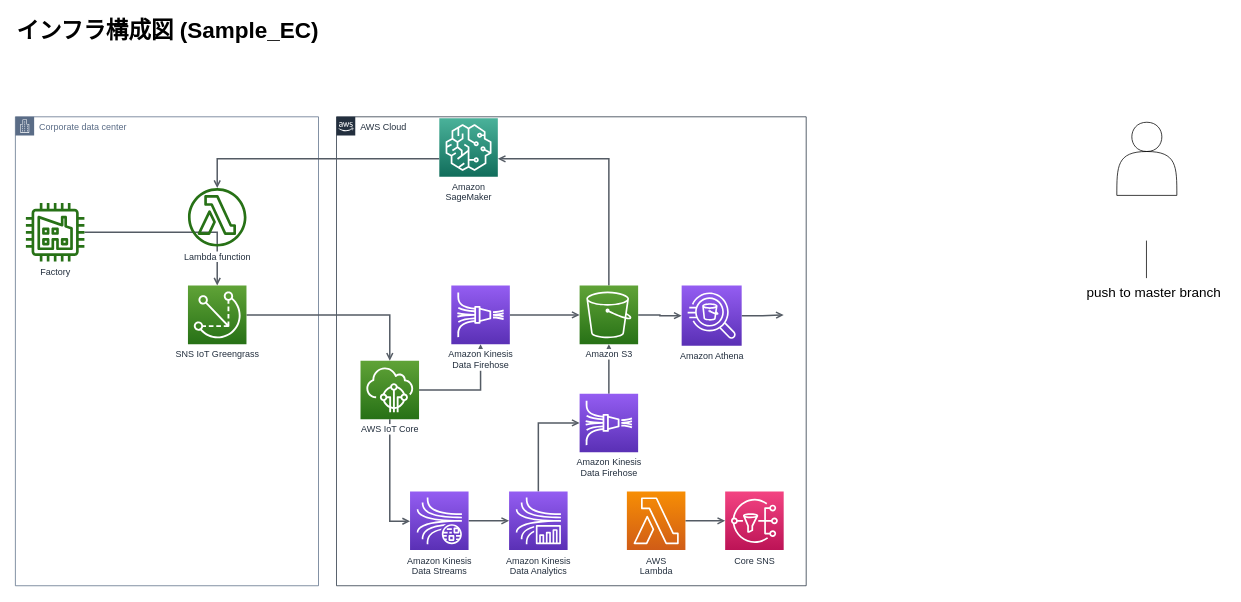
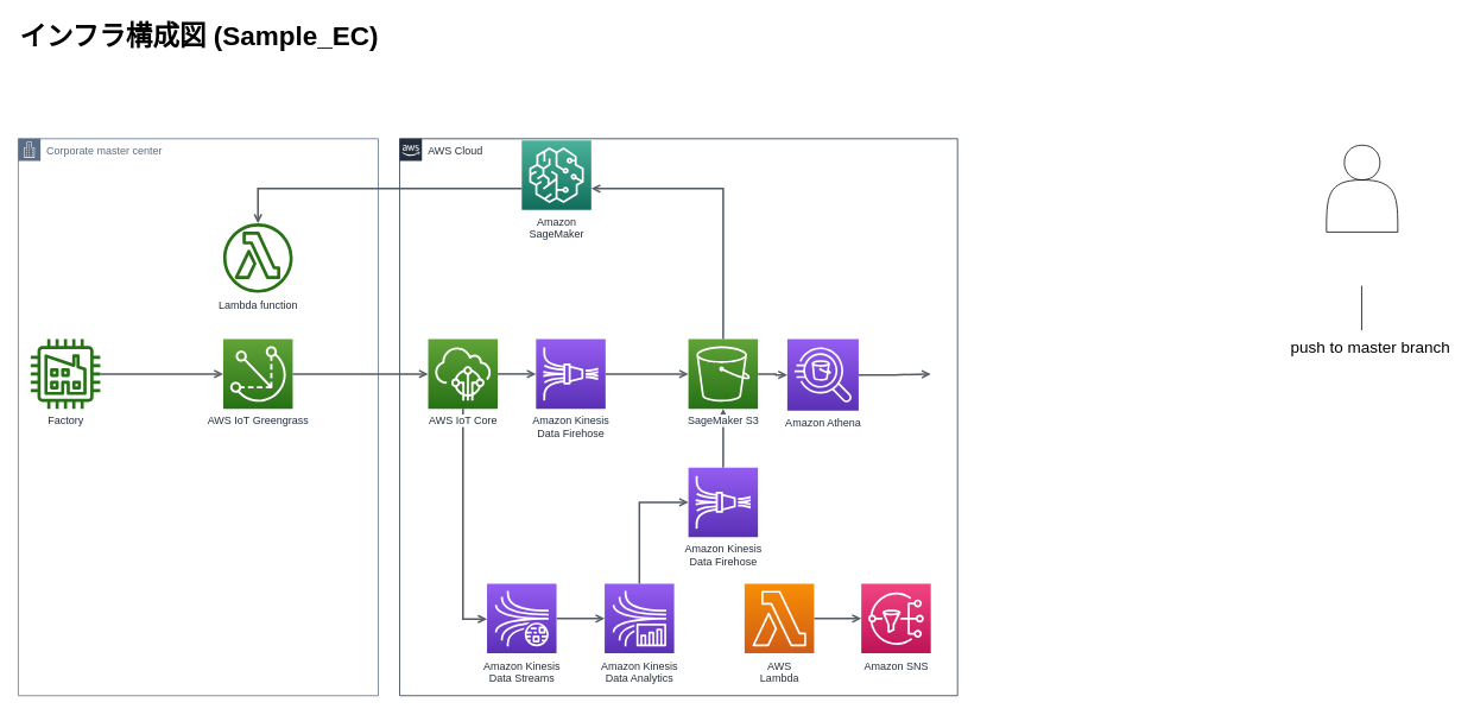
- <mxCell id="3" value="Corporate data center" style="points=[[0,0],[0.25,0],[0.5,0],[0.75,0],[1,0],[1,0.25],[1,0.5],[1,0.75],[1,1],[0.75,1],[0.5,1],[0.25,1],[0,1],[0,0.75],[0,0.5],[0,0.25]];outlineConnect=0;gradientColor=none;html=1;whiteSpace=wrap;fontSize=12;fontStyle=0;shape=mxgraph.aws4.group;grIcon=mxgraph.aws4.group_corporate_data_center;strokeColor=#5A6C86;fillColor=none;verticalAlign=top;align=left;spacingLeft=30;fontColor=#5A6C86;dashed=0;" parent="1" vertex="1"><mxGeometry x="20" y="155" width="404" height="625" as="geometry" /></mxCell>
+ <mxCell id="3" value="Corporate master center" style="points=[[0,0],[0.25,0],[0.5,0],[0.75,0],[1,0],[1,0.25],[1,0.5],[1,0.75],[1,1],[0.75,1],[0.5,1],[0.25,1],[0,1],[0,0.75],[0,0.5],[0,0.25]];outlineConnect=0;gradientColor=none;html=1;whiteSpace=wrap;fontSize=12;fontStyle=0;shape=mxgraph.aws4.group;grIcon=mxgraph.aws4.group_corporate_data_center;strokeColor=#5A6C86;fillColor=none;verticalAlign=top;align=left;spacingLeft=30;fontColor=#5A6C86;dashed=0;" parent="1" vertex="1"><mxGeometry x="20" y="155" width="404" height="625" as="geometry" /></mxCell>
- <mxCell id="18" value="Factory" style="outlineConnect=0;fontColor=#232F3E;gradientColor=none;fillColor=#277116;strokeColor=none;dashed=0;verticalLabelPosition=bottom;verticalAlign=top;align=center;html=1;fontSize=12;fontStyle=0;aspect=fixed;pointerEvents=1;shape=mxgraph.aws4.factory;" parent="1" vertex="1"><mxGeometry x="34" y="270" width="78" height="78" as="geometry" /></mxCell>
+ <mxCell id="18" value="Factory" style="outlineConnect=0;fontColor=#232F3E;gradientColor=none;fillColor=#277116;strokeColor=none;dashed=0;verticalLabelPosition=bottom;verticalAlign=top;align=center;html=1;fontSize=12;fontStyle=0;aspect=fixed;pointerEvents=1;shape=mxgraph.aws4.factory;" parent="1" vertex="1"><mxGeometry x="34" y="380" width="78" height="78" as="geometry" /></mxCell>
- <mxCell id="25" value="Amazon Athena" style="outlineConnect=0;fontColor=#232F3E;gradientColor=#945DF2;gradientDirection=north;fillColor=#5A30B5;strokeColor=#ffffff;dashed=0;verticalLabelPosition=bottom;verticalAlign=top;align=center;html=1;fontSize=12;fontStyle=0;aspect=fixed;shape=mxgraph.aws4.resourceIcon;resIcon=mxgraph.aws4.athena;labelBackgroundColor=#ffffff;" parent="1" vertex="1"><mxGeometry x="908" y="380" width="80" height="80" as="geometry" /></mxCell>
+ <mxCell id="25" value="Amazon Athena" style="outlineConnect=0;fontColor=#232F3E;gradientColor=#945DF2;gradientDirection=north;fillColor=#5A30B5;strokeColor=#ffffff;dashed=0;verticalLabelPosition=bottom;verticalAlign=top;align=center;html=1;fontSize=12;fontStyle=0;aspect=fixed;shape=mxgraph.aws4.resourceIcon;resIcon=mxgraph.aws4.athena;labelBackgroundColor=#ffffff;" parent="1" vertex="1"><mxGeometry x="883" y="380" width="80" height="80" as="geometry" /></mxCell>
- <mxCell id="19" value="SNS IoT Greengrass" style="outlineConnect=0;fontColor=#232F3E;gradientColor=#60A337;gradientDirection=north;fillColor=#277116;strokeColor=#ffffff;dashed=0;verticalLabelPosition=bottom;verticalAlign=top;align=center;html=1;fontSize=12;fontStyle=0;aspect=fixed;shape=mxgraph.aws4.resourceIcon;resIcon=mxgraph.aws4.greengrass;labelBackgroundColor=#ffffff;" parent="1" vertex="1"><mxGeometry x="250" y="380" width="78" height="78" as="geometry" /></mxCell>
+ <mxCell id="19" value="AWS IoT Greengrass" style="outlineConnect=0;fontColor=#232F3E;gradientColor=#60A337;gradientDirection=north;fillColor=#277116;strokeColor=#ffffff;dashed=0;verticalLabelPosition=bottom;verticalAlign=top;align=center;html=1;fontSize=12;fontStyle=0;aspect=fixed;shape=mxgraph.aws4.resourceIcon;resIcon=mxgraph.aws4.greengrass;labelBackgroundColor=#ffffff;" parent="1" vertex="1"><mxGeometry x="250" y="380" width="78" height="78" as="geometry" /></mxCell>
- <mxCell id="24" value="Amazon S3" style="outlineConnect=0;fontColor=#232F3E;gradientColor=#60A337;gradientDirection=north;fillColor=#277116;strokeColor=#ffffff;dashed=0;verticalLabelPosition=bottom;verticalAlign=top;align=center;html=1;fontSize=12;fontStyle=0;aspect=fixed;shape=mxgraph.aws4.resourceIcon;resIcon=mxgraph.aws4.s3;labelBackgroundColor=#ffffff;" parent="1" vertex="1"><mxGeometry x="772" y="380" width="78" height="78" as="geometry" /></mxCell>
+ <mxCell id="24" value="SageMaker S3" style="outlineConnect=0;fontColor=#232F3E;gradientColor=#60A337;gradientDirection=north;fillColor=#277116;strokeColor=#ffffff;dashed=0;verticalLabelPosition=bottom;verticalAlign=top;align=center;html=1;fontSize=12;fontStyle=0;aspect=fixed;shape=mxgraph.aws4.resourceIcon;resIcon=mxgraph.aws4.s3;labelBackgroundColor=#ffffff;" parent="1" vertex="1"><mxGeometry x="772" y="380" width="78" height="78" as="geometry" /></mxCell>
- <mxCell id="21" value="AWS IoT Core" style="outlineConnect=0;fontColor=#232F3E;gradientColor=#60A337;gradientDirection=north;fillColor=#277116;strokeColor=#ffffff;dashed=0;verticalLabelPosition=bottom;verticalAlign=top;align=center;html=1;fontSize=12;fontStyle=0;aspect=fixed;shape=mxgraph.aws4.resourceIcon;resIcon=mxgraph.aws4.iot_core;labelBackgroundColor=#ffffff;" parent="1" vertex="1"><mxGeometry x="480" y="480" width="78" height="78" as="geometry" /></mxCell>
+ <mxCell id="21" value="AWS IoT Core" style="outlineConnect=0;fontColor=#232F3E;gradientColor=#60A337;gradientDirection=north;fillColor=#277116;strokeColor=#ffffff;dashed=0;verticalLabelPosition=bottom;verticalAlign=top;align=center;html=1;fontSize=12;fontStyle=0;aspect=fixed;shape=mxgraph.aws4.resourceIcon;resIcon=mxgraph.aws4.iot_core;labelBackgroundColor=#ffffff;" parent="1" vertex="1"><mxGeometry x="480" y="380" width="78" height="78" as="geometry" /></mxCell>
- <mxCell id="30" value="Core SNS" style="outlineConnect=0;fontColor=#232F3E;gradientColor=#F34482;gradientDirection=north;fillColor=#BC1356;strokeColor=#ffffff;dashed=0;verticalLabelPosition=bottom;verticalAlign=top;align=center;html=1;fontSize=12;fontStyle=0;aspect=fixed;shape=mxgraph.aws4.resourceIcon;resIcon=mxgraph.aws4.sns;labelBackgroundColor=#ffffff;" parent="1" vertex="1"><mxGeometry x="966" y="654.5" width="78" height="78" as="geometry" /></mxCell>
+ <mxCell id="30" value="Amazon SNS" style="outlineConnect=0;fontColor=#232F3E;gradientColor=#F34482;gradientDirection=north;fillColor=#BC1356;strokeColor=#ffffff;dashed=0;verticalLabelPosition=bottom;verticalAlign=top;align=center;html=1;fontSize=12;fontStyle=0;aspect=fixed;shape=mxgraph.aws4.resourceIcon;resIcon=mxgraph.aws4.sns;labelBackgroundColor=#ffffff;" parent="1" vertex="1"><mxGeometry x="966" y="654.5" width="78" height="78" as="geometry" /></mxCell>
